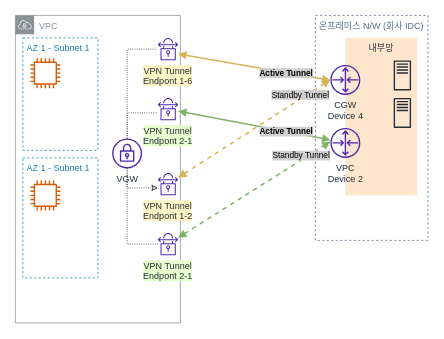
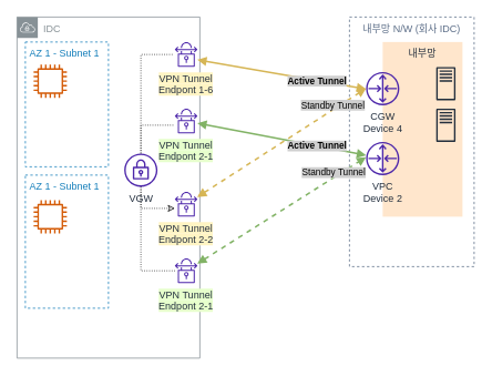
- <mxCell id="6" value="VPC" style="sketch=0;outlineConnect=0;gradientColor=none;html=1;whiteSpace=wrap;fontSize=12;fontStyle=0;shape=mxgraph.aws4.group;grIcon=mxgraph.aws4.group_vpc;strokeColor=#879196;fillColor=none;verticalAlign=top;align=left;spacingLeft=30;fontColor=#879196;dashed=0;" vertex="1" parent="1"><mxGeometry x="20" y="20" width="220" height="410" as="geometry" /></mxCell>
+ <mxCell id="6" value="IDC" style="sketch=0;outlineConnect=0;gradientColor=none;html=1;whiteSpace=wrap;fontSize=12;fontStyle=0;shape=mxgraph.aws4.group;grIcon=mxgraph.aws4.group_vpc;strokeColor=#879196;fillColor=none;verticalAlign=top;align=left;spacingLeft=30;fontColor=#879196;dashed=0;" vertex="1" parent="1"><mxGeometry x="20" y="20" width="220" height="410" as="geometry" /></mxCell>
- <mxCell id="2" value="온프레미스 N/W (회사 IDC)" style="fillColor=none;strokeColor=#5A6C86;dashed=1;verticalAlign=top;fontStyle=0;fontColor=#5A6C86;" vertex="1" parent="1"><mxGeometry x="420" y="20" width="150" height="300" as="geometry" /></mxCell>
+ <mxCell id="2" value="내부망 N/W (회사 IDC)" style="fillColor=none;strokeColor=#5A6C86;dashed=1;verticalAlign=top;fontStyle=0;fontColor=#5A6C86;" vertex="1" parent="1"><mxGeometry x="420" y="20" width="150" height="300" as="geometry" /></mxCell>
- <mxCell id="22" value="&lt;span style=&quot;background-color: rgb(255, 244, 195);&quot;&gt;VPN Tunnel &lt;br&gt;Endpont 1-2&lt;/span&gt;" style="sketch=0;outlineConnect=0;fontColor=#232F3E;gradientColor=none;fillColor=#4D27AA;strokeColor=none;dashed=0;verticalLabelPosition=bottom;verticalAlign=top;align=center;html=1;fontSize=12;fontStyle=0;aspect=fixed;pointerEvents=1;shape=mxgraph.aws4.vpn_connection;" vertex="1" parent="1"><mxGeometry x="210" y="230" width="26.91" height="30" as="geometry" /></mxCell>
+ <mxCell id="22" value="&lt;span style=&quot;background-color: rgb(255, 244, 195);&quot;&gt;VPN Tunnel &lt;br&gt;Endpont 2-2&lt;/span&gt;" style="sketch=0;outlineConnect=0;fontColor=#232F3E;gradientColor=none;fillColor=#4D27AA;strokeColor=none;dashed=0;verticalLabelPosition=bottom;verticalAlign=top;align=center;html=1;fontSize=12;fontStyle=0;aspect=fixed;pointerEvents=1;shape=mxgraph.aws4.vpn_connection;" vertex="1" parent="1"><mxGeometry x="210" y="230" width="26.91" height="30" as="geometry" /></mxCell>
